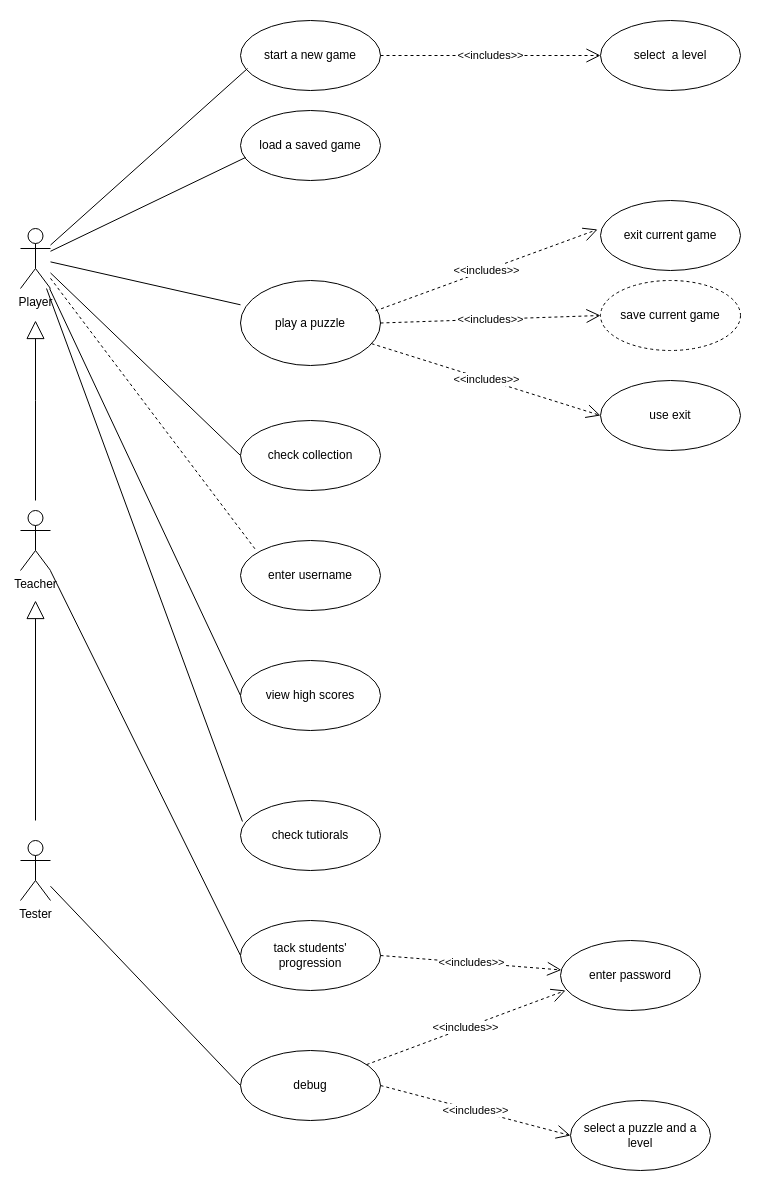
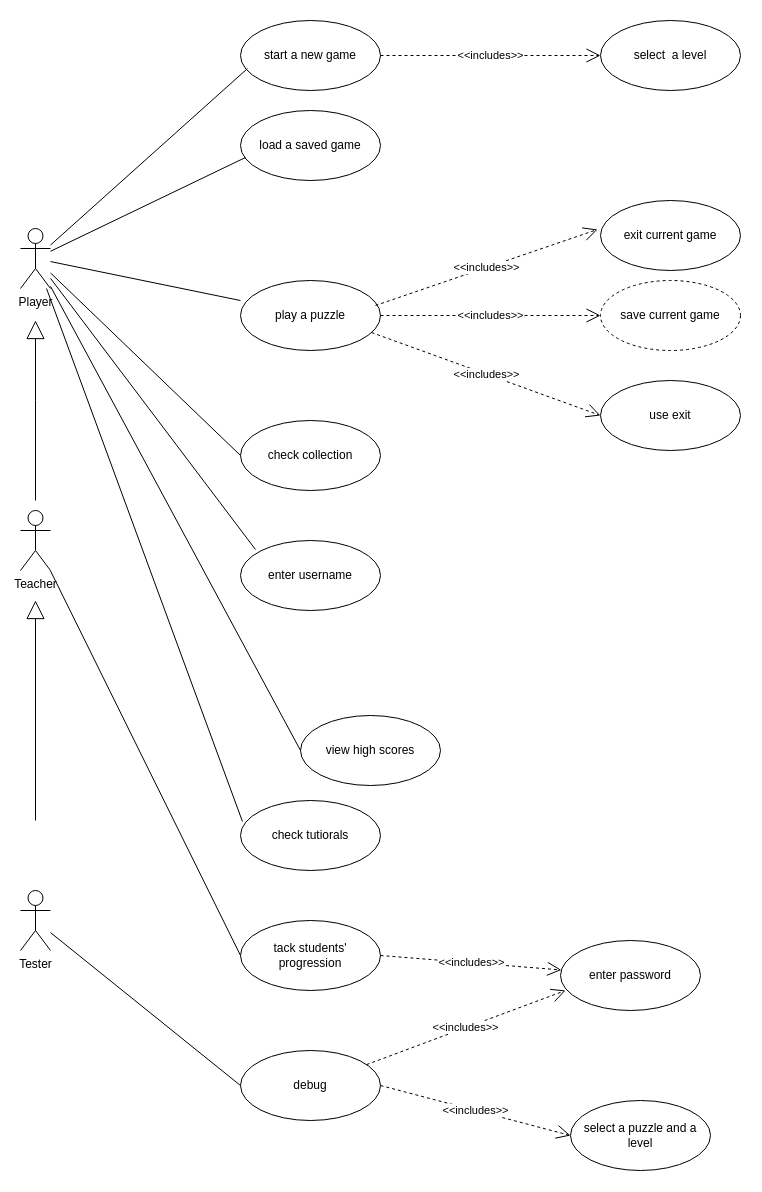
- <mxCell id="29" value="play a puzzle" style="ellipse;whiteSpace=wrap;html=1;" vertex="1" parent="1"><mxGeometry x="240" y="280" width="140" height="85" as="geometry" /></mxCell>
+ <mxCell id="29" value="play a puzzle" style="ellipse;whiteSpace=wrap;html=1;" vertex="1" parent="1"><mxGeometry x="240" y="280" width="140" height="70" as="geometry" /></mxCell>
- <mxCell id="28" value="" style="endArrow=none;endSize=12;html=1;rounded=0;endFill=0;entryX=0.107;entryY=0.129;entryDx=0;entryDy=0;entryPerimeter=0;dashed=1;" edge="1" parent="1" source="2" target="26"><mxGeometry x="0.001" width="160" relative="1" as="geometry"><mxPoint x="60" y="261" as="sourcePoint" /><mxPoint x="255" y="167" as="targetPoint" /><mxPoint as="offset" /></mxGeometry></mxCell>
+ <mxCell id="28" value="" style="endArrow=none;endSize=12;html=1;rounded=0;endFill=0;entryX=0.107;entryY=0.129;entryDx=0;entryDy=0;entryPerimeter=0;" edge="1" parent="1" source="2" target="26"><mxGeometry x="0.001" width="160" relative="1" as="geometry"><mxPoint x="60" y="261" as="sourcePoint" /><mxPoint x="255" y="167" as="targetPoint" /><mxPoint as="offset" /></mxGeometry></mxCell>
- <mxCell id="10" value="view high scores" style="ellipse;whiteSpace=wrap;html=1;" vertex="1" parent="1"><mxGeometry x="240" y="660" width="140" height="70" as="geometry" /></mxCell>
+ <mxCell id="10" value="view high scores" style="ellipse;whiteSpace=wrap;html=1;" vertex="1" parent="1"><mxGeometry x="300" y="715" width="140" height="70" as="geometry" /></mxCell>
- <mxCell id="4" value="Tester" style="shape=umlActor;verticalLabelPosition=bottom;verticalAlign=top;html=1;outlineConnect=0;" vertex="1" parent="1"><mxGeometry x="20" y="840" width="30" height="60" as="geometry" /></mxCell>
+ <mxCell id="4" value="Tester" style="shape=umlActor;verticalLabelPosition=bottom;verticalAlign=top;html=1;outlineConnect=0;" vertex="1" parent="1"><mxGeometry x="20" y="890" width="30" height="60" as="geometry" /></mxCell>
